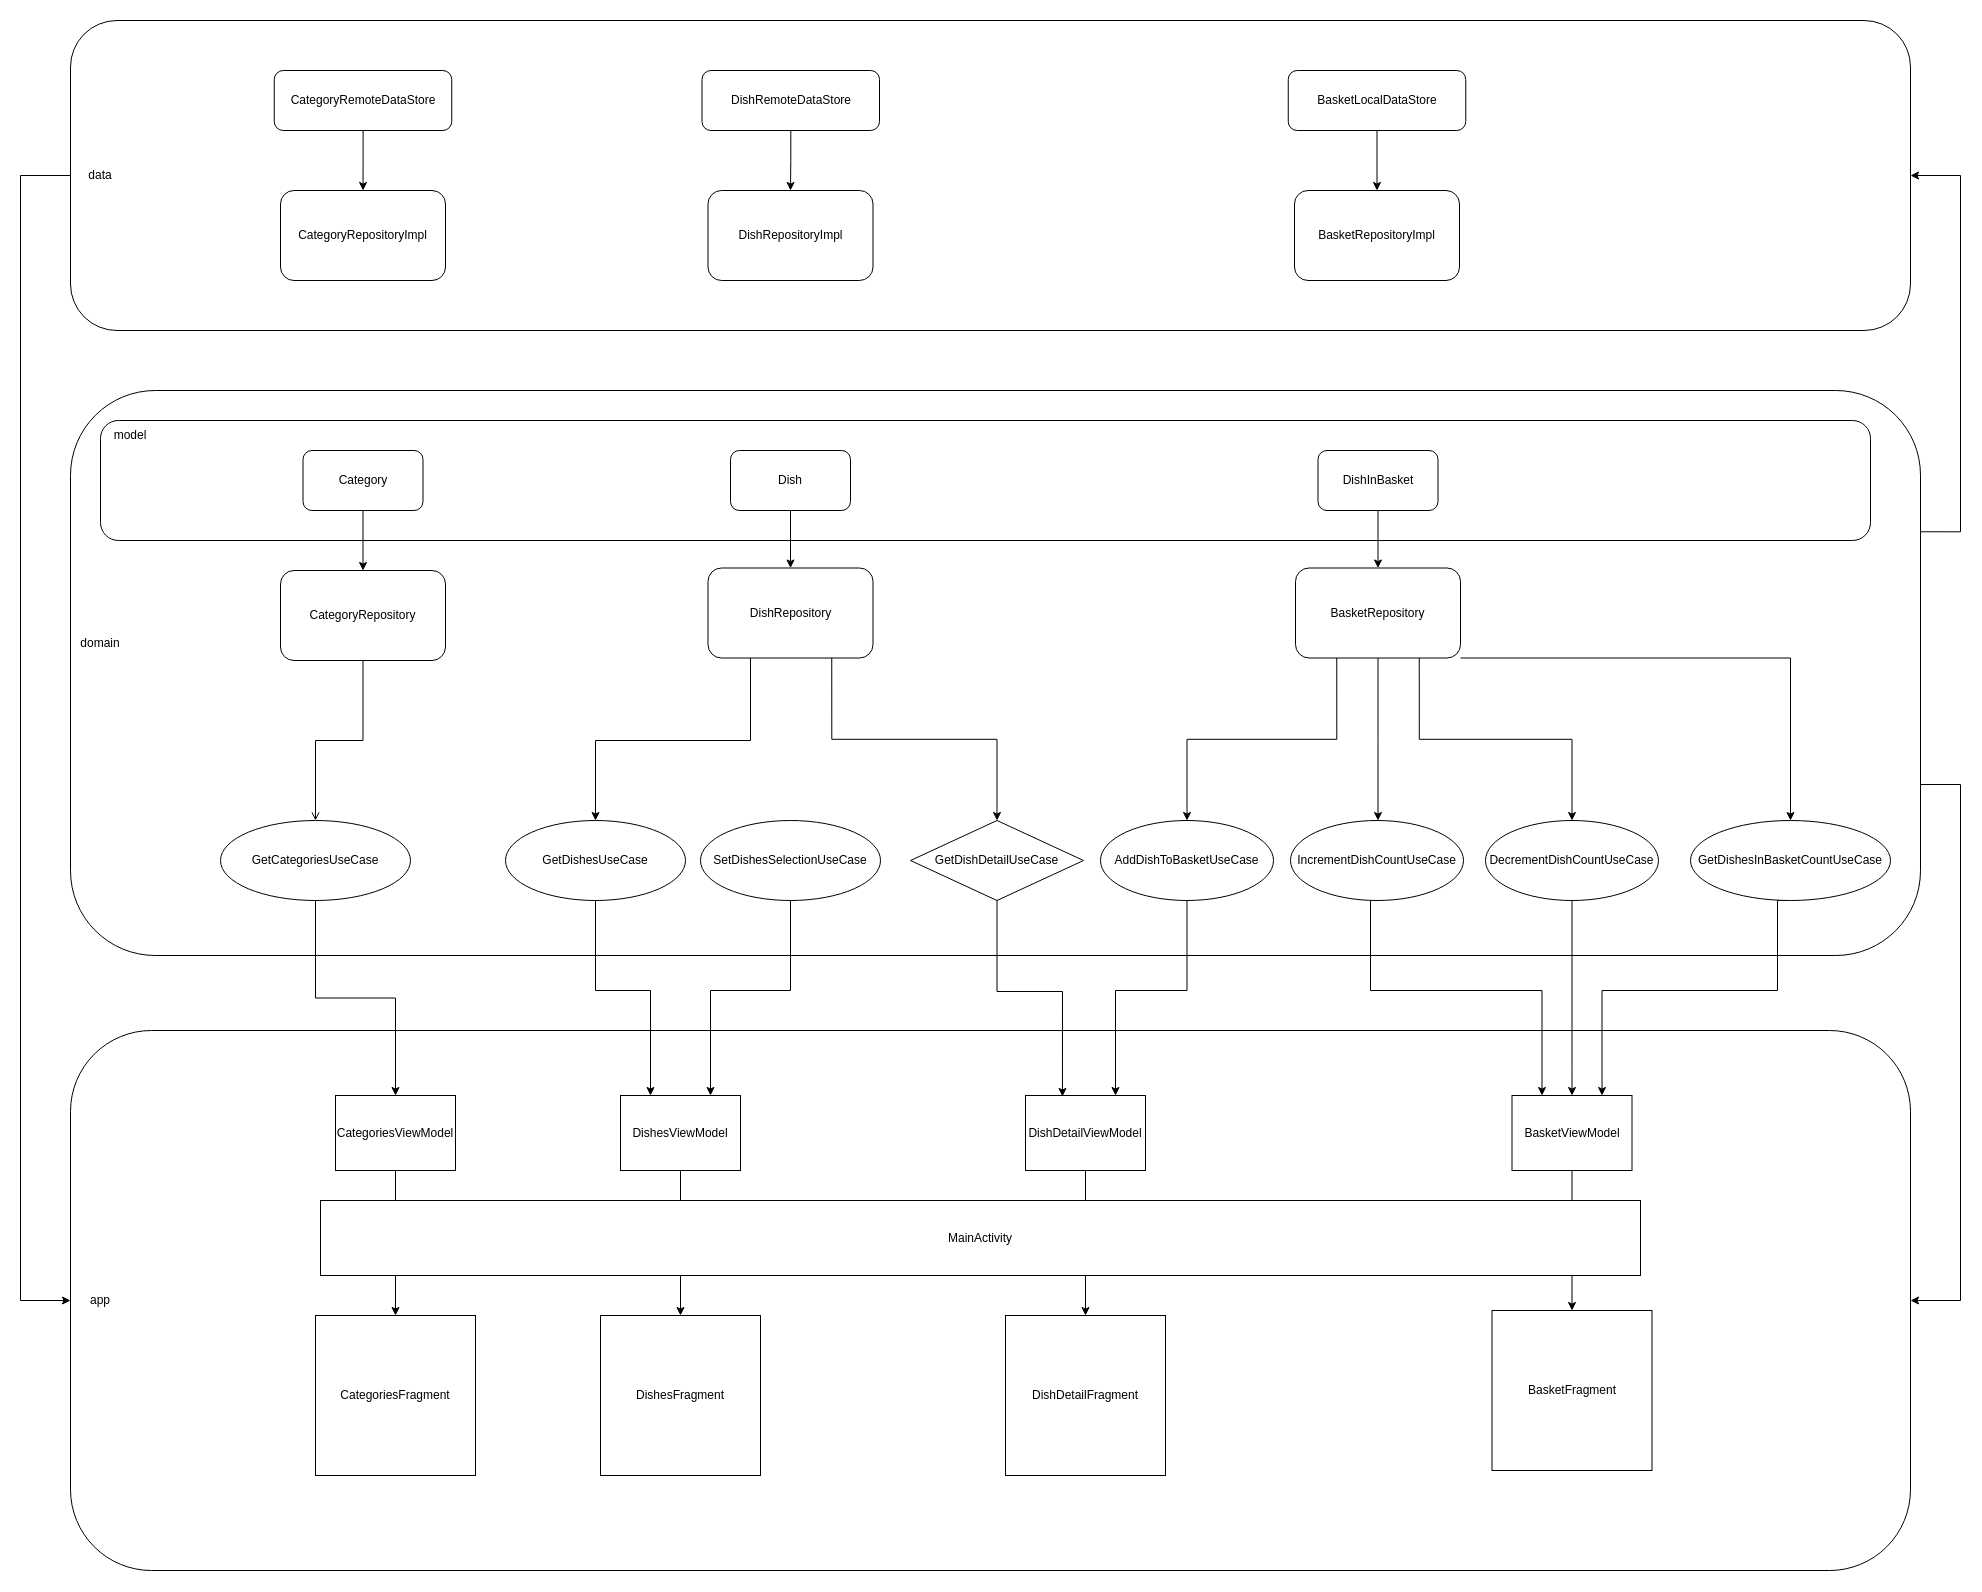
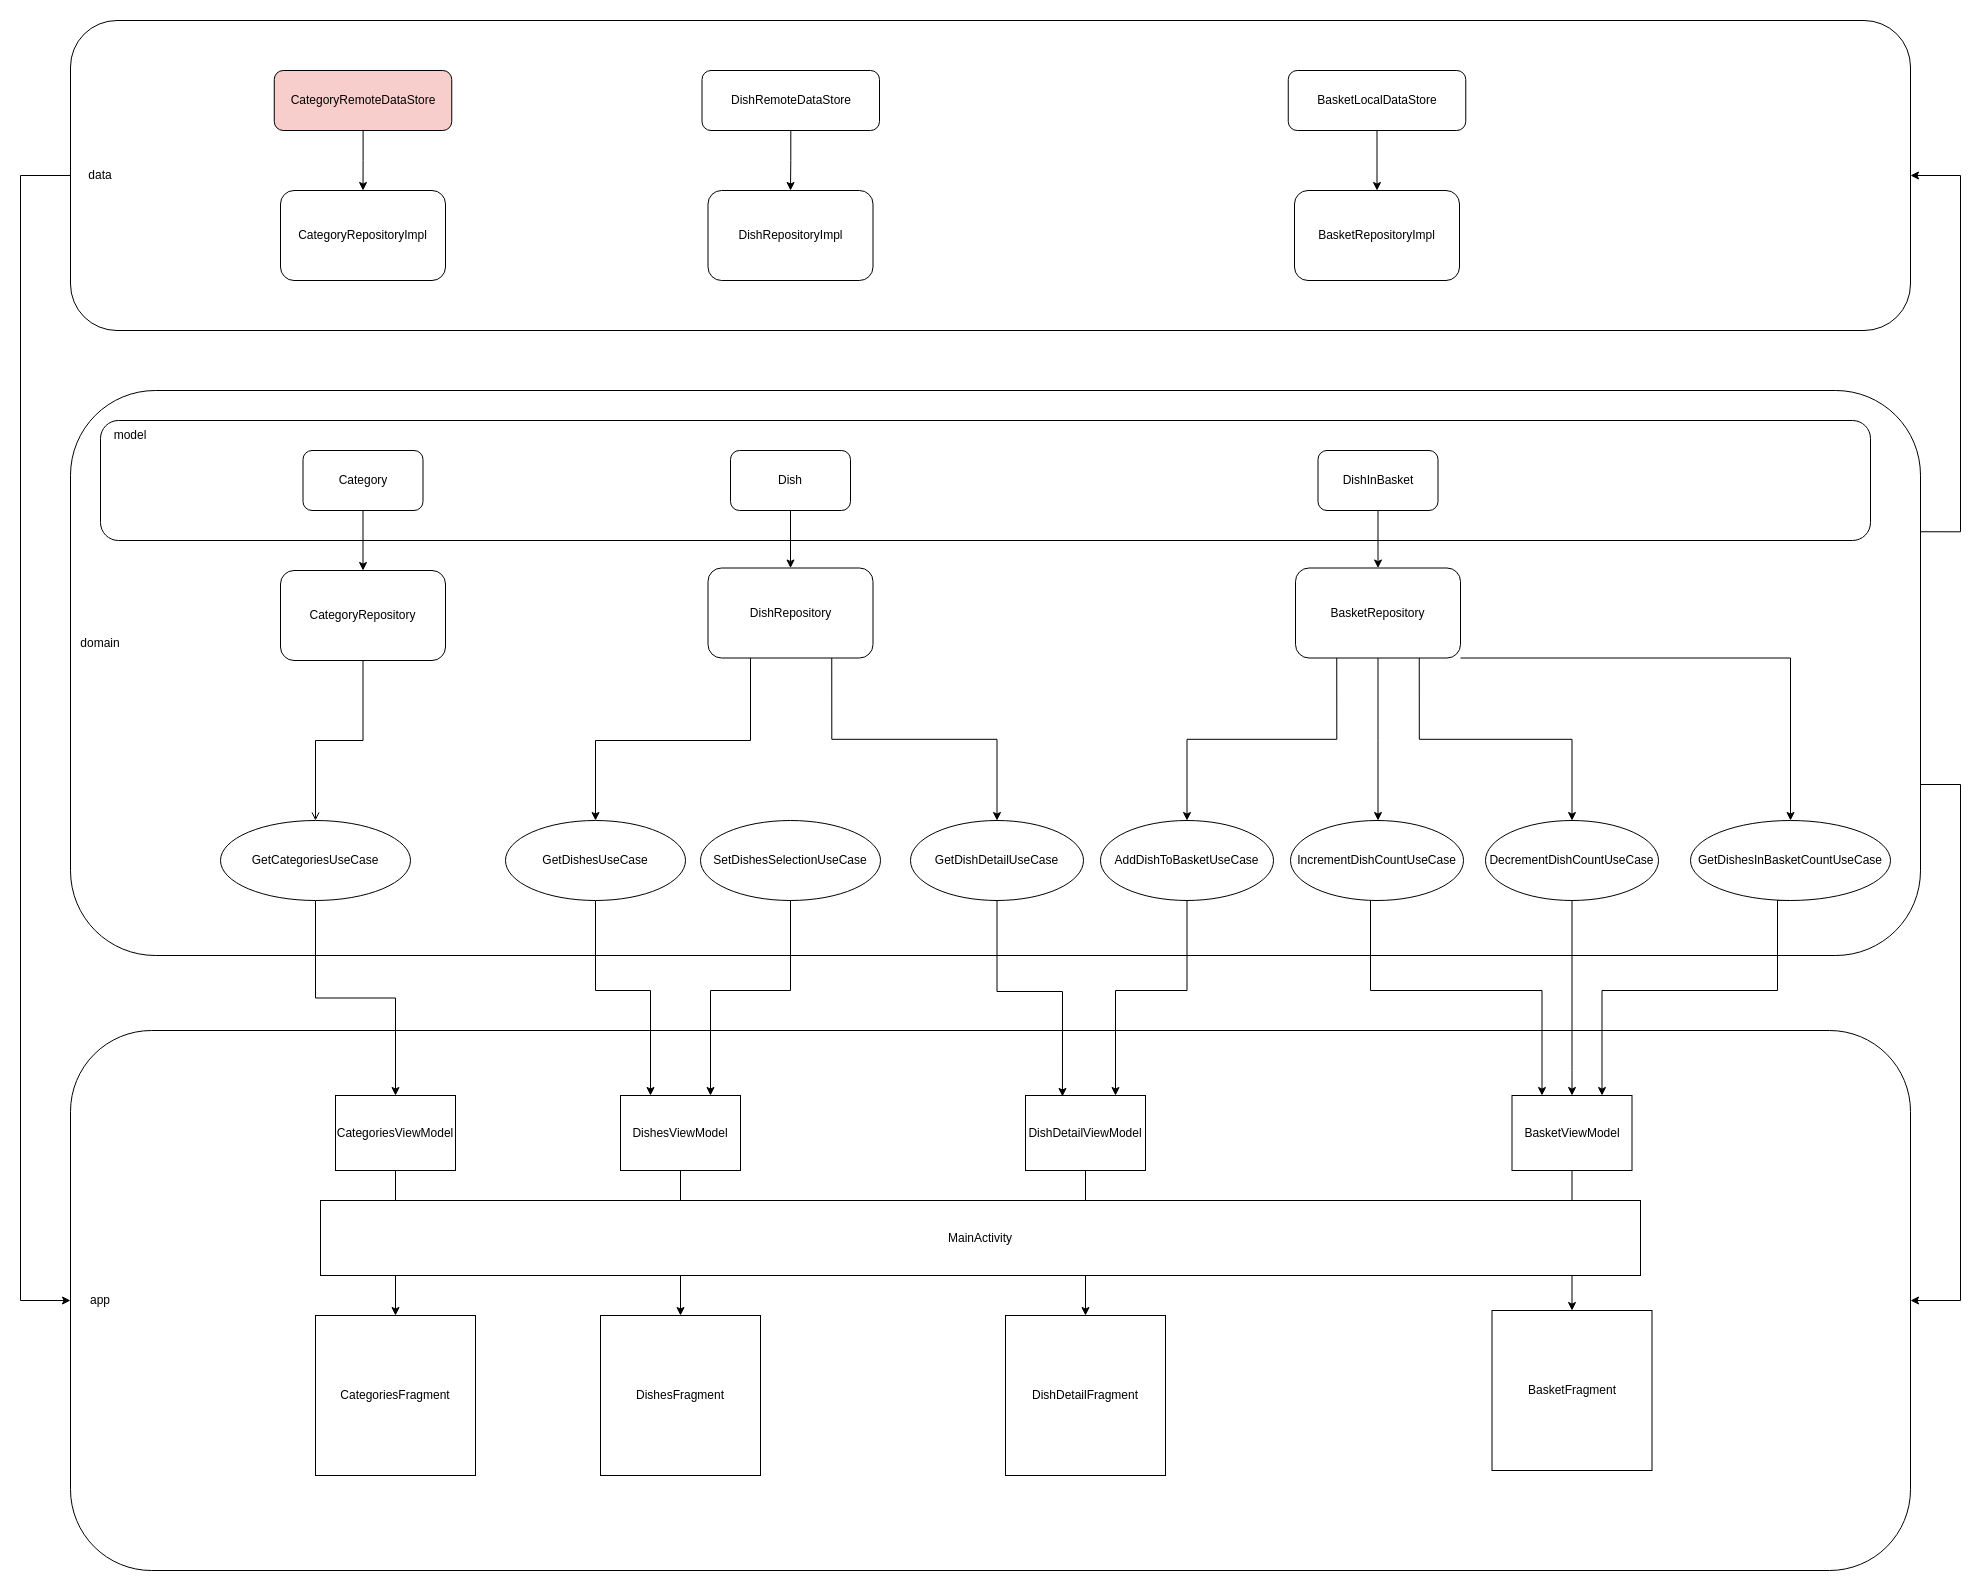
- <mxCell id="62" value="CategoryRemoteDataStore" style="rounded=1;whiteSpace=wrap;html=1;" parent="1" vertex="1"><mxGeometry x="273.75" y="70" width="177.5" height="60" as="geometry" /></mxCell>
+ <mxCell id="62" value="CategoryRemoteDataStore" style="rounded=1;whiteSpace=wrap;html=1;fillColor=#f8cecc;" parent="1" vertex="1"><mxGeometry x="273.75" y="70" width="177.5" height="60" as="geometry" /></mxCell>
- <mxCell id="24" value="GetDishDetailUseCase" style="rhombus;whiteSpace=wrap;html=1;" parent="1" vertex="1"><mxGeometry x="910" y="820" width="173" height="80" as="geometry" /></mxCell>
+ <mxCell id="24" value="GetDishDetailUseCase" style="ellipse;whiteSpace=wrap;html=1;" parent="1" vertex="1"><mxGeometry x="910" y="820" width="173" height="80" as="geometry" /></mxCell>
